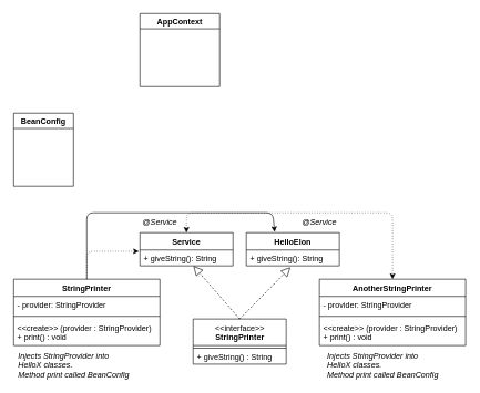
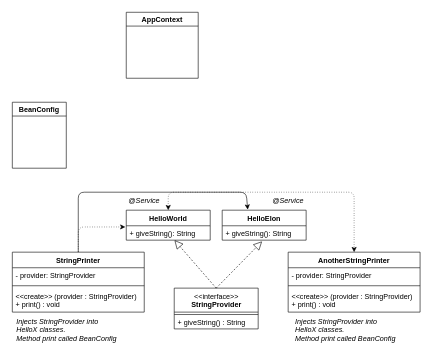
- <mxCell id="8" value="Service" style="swimlane;fontStyle=1;childLayout=stackLayout;horizontal=1;startSize=26;fillColor=none;horizontalStack=0;resizeParent=1;resizeParentMax=0;resizeLast=0;collapsible=1;marginBottom=0;" parent="1" vertex="1"><mxGeometry x="210" y="350" width="140" height="50" as="geometry" /></mxCell>
+ <mxCell id="8" value="HelloWorld" style="swimlane;fontStyle=1;childLayout=stackLayout;horizontal=1;startSize=26;fillColor=none;horizontalStack=0;resizeParent=1;resizeParentMax=0;resizeLast=0;collapsible=1;marginBottom=0;" parent="1" vertex="1"><mxGeometry x="210" y="350" width="140" height="50" as="geometry" /></mxCell>
- <mxCell id="12" value="&amp;lt;&amp;lt;interface&amp;gt;&amp;gt;&lt;br&gt;&lt;b&gt;StringPrinter&lt;/b&gt;" style="swimlane;fontStyle=0;align=center;verticalAlign=top;childLayout=stackLayout;horizontal=1;startSize=40;horizontalStack=0;resizeParent=1;resizeParentMax=0;resizeLast=0;collapsible=0;marginBottom=0;html=1;" parent="1" vertex="1"><mxGeometry x="290" y="480" width="140" height="68" as="geometry" /></mxCell>
+ <mxCell id="12" value="&amp;lt;&amp;lt;interface&amp;gt;&amp;gt;&lt;br&gt;&lt;b&gt;StringProvider&lt;/b&gt;" style="swimlane;fontStyle=0;align=center;verticalAlign=top;childLayout=stackLayout;horizontal=1;startSize=40;horizontalStack=0;resizeParent=1;resizeParentMax=0;resizeLast=0;collapsible=0;marginBottom=0;html=1;" parent="1" vertex="1"><mxGeometry x="290" y="480" width="140" height="68" as="geometry" /></mxCell>
